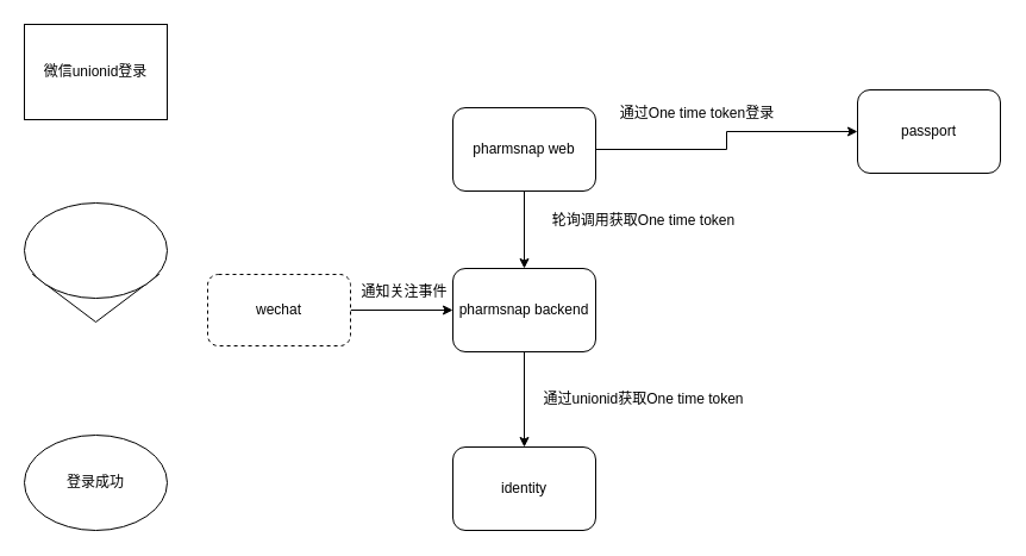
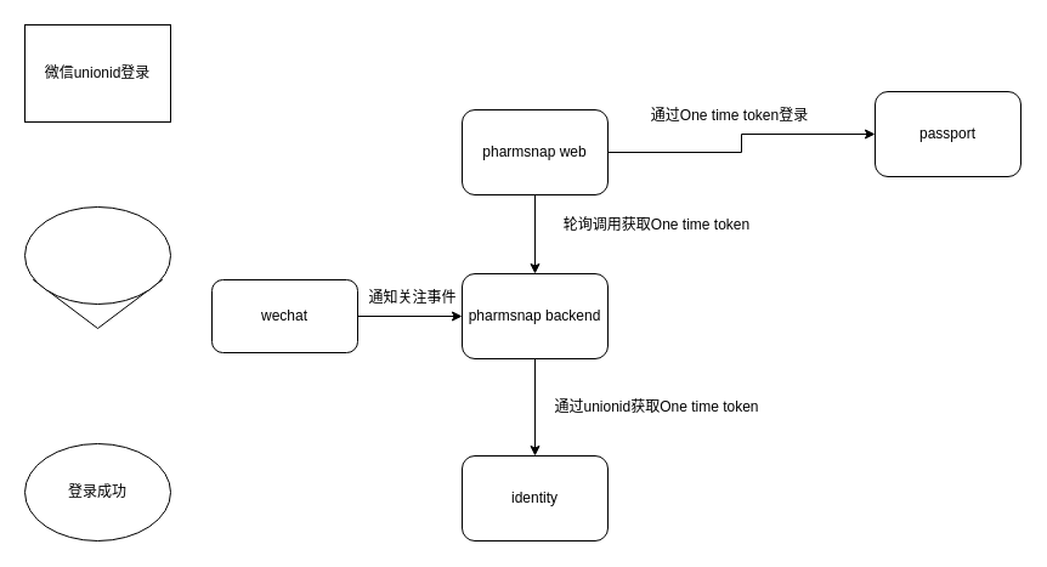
- <mxCell id="17" value="通过One time token登录" style="text;html=1;align=center;verticalAlign=middle;resizable=0;points=[];autosize=1;strokeColor=none;fillColor=none;" parent="1" vertex="1"><mxGeometry x="515" y="85" width="140" height="20" as="geometry" /></mxCell>
+ <mxCell id="17" value="通过One time token登录" style="text;html=1;align=center;verticalAlign=middle;resizable=0;points=[];autosize=1;strokeColor=none;fillColor=none;" parent="1" vertex="1"><mxGeometry x="530" y="85" width="140" height="20" as="geometry" /></mxCell>
- <mxCell id="14" value="wechat" style="rounded=1;whiteSpace=wrap;html=1;dashed=1;" parent="1" vertex="1"><mxGeometry x="174" y="230" width="120" height="60" as="geometry" /></mxCell>
+ <mxCell id="14" value="wechat" style="rounded=1;whiteSpace=wrap;html=1;" parent="1" vertex="1"><mxGeometry x="174" y="230" width="120" height="60" as="geometry" /></mxCell>
